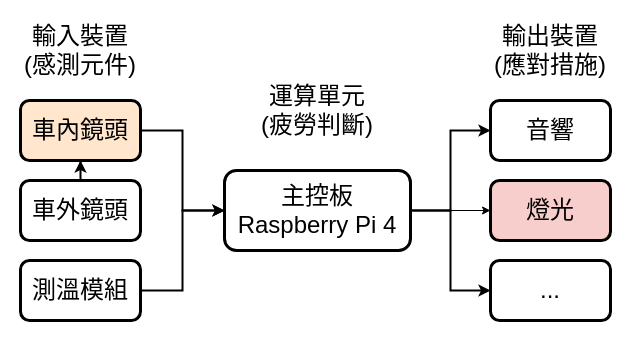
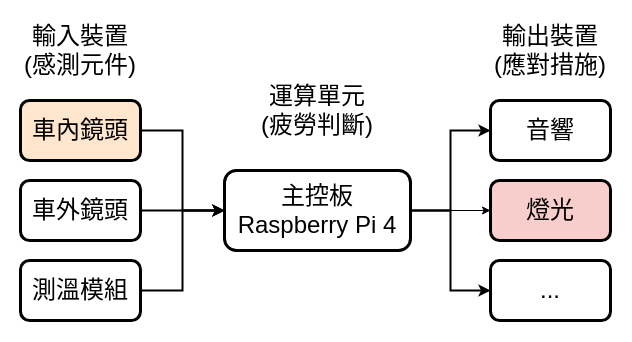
- <mxCell id="4" value="" style="edgeStyle=orthogonalEdgeStyle;rounded=0;orthogonalLoop=1;jettySize=auto;html=1;strokeWidth=2;" parent="1" source="5" target="3" edge="1"><mxGeometry relative="1" as="geometry" /></mxCell>
+ <mxCell id="4" value="" style="edgeStyle=orthogonalEdgeStyle;rounded=0;orthogonalLoop=1;jettySize=auto;html=1;strokeWidth=2;" parent="1" source="5" target="11" edge="1"><mxGeometry relative="1" as="geometry" /></mxCell>
